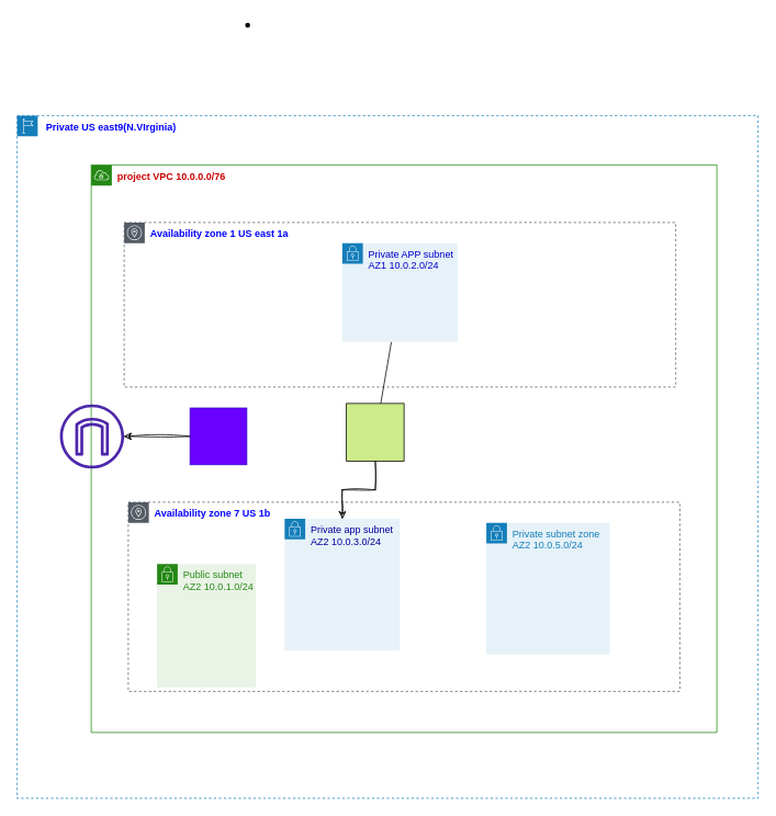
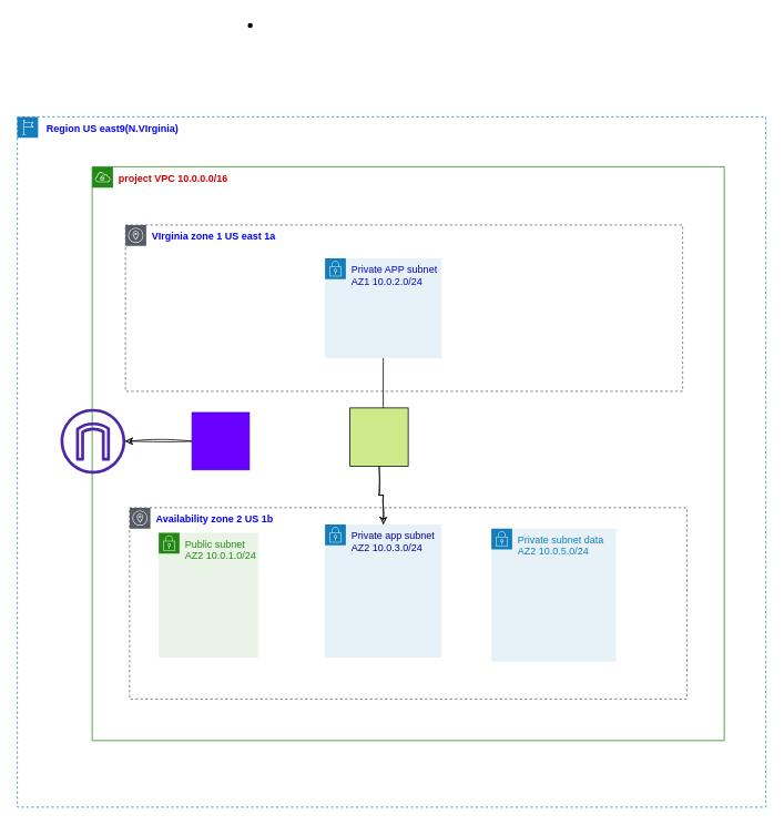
- <mxCell id="2" value="&lt;b style=&quot;&quot;&gt;&lt;font color=&quot;#0000ff&quot;&gt;&amp;nbsp;Private US east9(N.VIrginia)&lt;/font&gt;&lt;/b&gt;" style="points=[[0,0],[0.25,0],[0.5,0],[0.75,0],[1,0],[1,0.25],[1,0.5],[1,0.75],[1,1],[0.75,1],[0.5,1],[0.25,1],[0,1],[0,0.75],[0,0.5],[0,0.25]];outlineConnect=0;gradientColor=none;html=1;whiteSpace=wrap;fontSize=12;fontStyle=0;container=1;pointerEvents=0;collapsible=0;recursiveResize=0;shape=mxgraph.aws4.group;grIcon=mxgraph.aws4.group_region;strokeColor=#147EBA;fillColor=none;verticalAlign=top;align=left;spacingLeft=30;fontColor=#147EBA;dashed=1;movable=1;resizable=1;rotatable=1;deletable=1;editable=1;locked=0;connectable=1;" parent="1" vertex="1"><mxGeometry x="20" y="140" width="900" height="830" as="geometry" /></mxCell>
+ <mxCell id="2" value="&lt;b style=&quot;&quot;&gt;&lt;font color=&quot;#0000ff&quot;&gt;&amp;nbsp;Region US east9(N.VIrginia)&lt;/font&gt;&lt;/b&gt;" style="points=[[0,0],[0.25,0],[0.5,0],[0.75,0],[1,0],[1,0.25],[1,0.5],[1,0.75],[1,1],[0.75,1],[0.5,1],[0.25,1],[0,1],[0,0.75],[0,0.5],[0,0.25]];outlineConnect=0;gradientColor=none;html=1;whiteSpace=wrap;fontSize=12;fontStyle=0;container=1;pointerEvents=0;collapsible=0;recursiveResize=0;shape=mxgraph.aws4.group;grIcon=mxgraph.aws4.group_region;strokeColor=#147EBA;fillColor=none;verticalAlign=top;align=left;spacingLeft=30;fontColor=#147EBA;dashed=1;movable=1;resizable=1;rotatable=1;deletable=1;editable=1;locked=0;connectable=1;" parent="1" vertex="1"><mxGeometry x="20" y="140" width="900" height="830" as="geometry" /></mxCell>
- <mxCell id="3" value="&lt;b&gt;&lt;font color=&quot;#cc0000&quot;&gt;project VPC 10.0.0.0/76&lt;/font&gt;&lt;/b&gt;" style="points=[[0,0],[0.25,0],[0.5,0],[0.75,0],[1,0],[1,0.25],[1,0.5],[1,0.75],[1,1],[0.75,1],[0.5,1],[0.25,1],[0,1],[0,0.75],[0,0.5],[0,0.25]];outlineConnect=0;gradientColor=none;html=1;whiteSpace=wrap;fontSize=12;fontStyle=0;container=1;pointerEvents=0;collapsible=0;recursiveResize=0;shape=mxgraph.aws4.group;grIcon=mxgraph.aws4.group_vpc;strokeColor=#248814;fillColor=none;verticalAlign=top;align=left;spacingLeft=30;fontColor=#AAB7B8;" parent="2" vertex="1"><mxGeometry x="90" y="60" width="760" height="690" as="geometry" /></mxCell>
+ <mxCell id="3" value="&lt;b&gt;&lt;font color=&quot;#cc0000&quot;&gt;project VPC 10.0.0.0/16&lt;/font&gt;&lt;/b&gt;" style="points=[[0,0],[0.25,0],[0.5,0],[0.75,0],[1,0],[1,0.25],[1,0.5],[1,0.75],[1,1],[0.75,1],[0.5,1],[0.25,1],[0,1],[0,0.75],[0,0.5],[0,0.25]];outlineConnect=0;gradientColor=none;html=1;whiteSpace=wrap;fontSize=12;fontStyle=0;container=1;pointerEvents=0;collapsible=0;recursiveResize=0;shape=mxgraph.aws4.group;grIcon=mxgraph.aws4.group_vpc;strokeColor=#248814;fillColor=none;verticalAlign=top;align=left;spacingLeft=30;fontColor=#AAB7B8;" parent="2" vertex="1"><mxGeometry x="90" y="60" width="760" height="690" as="geometry" /></mxCell>
- <mxCell id="4" value="&lt;b&gt;&lt;font color=&quot;#0000ff&quot;&gt;Availability zone 1 US east 1a&lt;/font&gt;&lt;/b&gt;" style="sketch=0;outlineConnect=0;gradientColor=none;html=1;whiteSpace=wrap;fontSize=12;fontStyle=0;shape=mxgraph.aws4.group;grIcon=mxgraph.aws4.group_availability_zone;strokeColor=#545B64;fillColor=none;verticalAlign=top;align=left;spacingLeft=30;fontColor=#545B64;dashed=1;movable=0;resizable=0;rotatable=0;deletable=0;editable=0;locked=1;connectable=0;" parent="3" vertex="1"><mxGeometry x="40" y="70" width="670" height="200" as="geometry" /></mxCell>
+ <mxCell id="4" value="&lt;b&gt;&lt;font color=&quot;#0000ff&quot;&gt;VIrginia zone 1 US east 1a&lt;/font&gt;&lt;/b&gt;" style="sketch=0;outlineConnect=0;gradientColor=none;html=1;whiteSpace=wrap;fontSize=12;fontStyle=0;shape=mxgraph.aws4.group;grIcon=mxgraph.aws4.group_availability_zone;strokeColor=#545B64;fillColor=none;verticalAlign=top;align=left;spacingLeft=30;fontColor=#545B64;dashed=1;movable=0;resizable=0;rotatable=0;deletable=0;editable=0;locked=1;connectable=0;" parent="3" vertex="1"><mxGeometry x="40" y="70" width="670" height="200" as="geometry" /></mxCell>
- <mxCell id="8" value="&lt;font color=&quot;#0000cc&quot;&gt;Private APP subnet AZ1 10.0.2.0/24&lt;/font&gt;" style="points=[[0,0],[0.25,0],[0.5,0],[0.75,0],[1,0],[1,0.25],[1,0.5],[1,0.75],[1,1],[0.75,1],[0.5,1],[0.25,1],[0,1],[0,0.75],[0,0.5],[0,0.25]];outlineConnect=0;gradientColor=none;html=1;whiteSpace=wrap;fontSize=12;fontStyle=0;container=1;pointerEvents=0;collapsible=0;recursiveResize=0;shape=mxgraph.aws4.group;grIcon=mxgraph.aws4.group_security_group;grStroke=0;strokeColor=#147EBA;fillColor=#E6F2F8;verticalAlign=top;align=left;spacingLeft=30;fontColor=#147EBA;dashed=0;" parent="3" vertex="1"><mxGeometry x="305" y="95" width="140" height="120" as="geometry" /></mxCell>
+ <mxCell id="8" value="&lt;font color=&quot;#0000cc&quot;&gt;Private APP subnet AZ1 10.0.2.0/24&lt;/font&gt;" style="points=[[0,0],[0.25,0],[0.5,0],[0.75,0],[1,0],[1,0.25],[1,0.5],[1,0.75],[1,1],[0.75,1],[0.5,1],[0.25,1],[0,1],[0,0.75],[0,0.5],[0,0.25]];outlineConnect=0;gradientColor=none;html=1;whiteSpace=wrap;fontSize=12;fontStyle=0;container=1;pointerEvents=0;collapsible=0;recursiveResize=0;shape=mxgraph.aws4.group;grIcon=mxgraph.aws4.group_security_group;grStroke=0;strokeColor=#147EBA;fillColor=#E6F2F8;verticalAlign=top;align=left;spacingLeft=30;fontColor=#147EBA;dashed=0;" parent="3" vertex="1"><mxGeometry x="280" y="110" width="140" height="120" as="geometry" /></mxCell>
- <mxCell id="5" value="&lt;b&gt;&lt;font color=&quot;#0000ff&quot;&gt;Availability zone 7 US 1b&lt;/font&gt;&lt;/b&gt;" style="sketch=0;outlineConnect=0;gradientColor=none;html=1;whiteSpace=wrap;fontSize=12;fontStyle=0;shape=mxgraph.aws4.group;grIcon=mxgraph.aws4.group_availability_zone;strokeColor=#545B64;fillColor=none;verticalAlign=top;align=left;spacingLeft=30;fontColor=#545B64;dashed=1;" parent="3" vertex="1"><mxGeometry x="45" y="410" width="670" height="230" as="geometry" /></mxCell>
+ <mxCell id="5" value="&lt;b&gt;&lt;font color=&quot;#0000ff&quot;&gt;Availability zone 2 US 1b&lt;/font&gt;&lt;/b&gt;" style="sketch=0;outlineConnect=0;gradientColor=none;html=1;whiteSpace=wrap;fontSize=12;fontStyle=0;shape=mxgraph.aws4.group;grIcon=mxgraph.aws4.group_availability_zone;strokeColor=#545B64;fillColor=none;verticalAlign=top;align=left;spacingLeft=30;fontColor=#545B64;dashed=1;" parent="3" vertex="1"><mxGeometry x="45" y="410" width="670" height="230" as="geometry" /></mxCell>
- <mxCell id="10" value="Private subnet zone AZ2 10.0.5.0/24" style="points=[[0,0],[0.25,0],[0.5,0],[0.75,0],[1,0],[1,0.25],[1,0.5],[1,0.75],[1,1],[0.75,1],[0.5,1],[0.25,1],[0,1],[0,0.75],[0,0.5],[0,0.25]];outlineConnect=0;gradientColor=none;html=1;whiteSpace=wrap;fontSize=12;fontStyle=0;container=1;pointerEvents=0;collapsible=0;recursiveResize=0;shape=mxgraph.aws4.group;grIcon=mxgraph.aws4.group_security_group;grStroke=0;strokeColor=#147EBA;fillColor=#E6F2F8;verticalAlign=top;align=left;spacingLeft=30;fontColor=#147EBA;dashed=0;" parent="3" vertex="1"><mxGeometry x="480" y="435" width="150" height="160" as="geometry" /></mxCell>
+ <mxCell id="10" value="Private subnet data AZ2 10.0.5.0/24" style="points=[[0,0],[0.25,0],[0.5,0],[0.75,0],[1,0],[1,0.25],[1,0.5],[1,0.75],[1,1],[0.75,1],[0.5,1],[0.25,1],[0,1],[0,0.75],[0,0.5],[0,0.25]];outlineConnect=0;gradientColor=none;html=1;whiteSpace=wrap;fontSize=12;fontStyle=0;container=1;pointerEvents=0;collapsible=0;recursiveResize=0;shape=mxgraph.aws4.group;grIcon=mxgraph.aws4.group_security_group;grStroke=0;strokeColor=#147EBA;fillColor=#E6F2F8;verticalAlign=top;align=left;spacingLeft=30;fontColor=#147EBA;dashed=0;" parent="3" vertex="1"><mxGeometry x="480" y="435" width="150" height="160" as="geometry" /></mxCell>
- <mxCell id="9" value="&lt;font color=&quot;#000099&quot;&gt;Private app subnet AZ2 10.0.3.0/24&lt;/font&gt;" style="points=[[0,0],[0.25,0],[0.5,0],[0.75,0],[1,0],[1,0.25],[1,0.5],[1,0.75],[1,1],[0.75,1],[0.5,1],[0.25,1],[0,1],[0,0.75],[0,0.5],[0,0.25]];outlineConnect=0;gradientColor=none;html=1;whiteSpace=wrap;fontSize=12;fontStyle=0;container=1;pointerEvents=0;collapsible=0;recursiveResize=0;shape=mxgraph.aws4.group;grIcon=mxgraph.aws4.group_security_group;grStroke=0;strokeColor=#147EBA;fillColor=#E6F2F8;verticalAlign=top;align=left;spacingLeft=30;fontColor=#147EBA;dashed=0;" parent="3" vertex="1"><mxGeometry x="235" y="430" width="140" height="160" as="geometry" /></mxCell>
+ <mxCell id="9" value="&lt;font color=&quot;#000099&quot;&gt;Private app subnet AZ2 10.0.3.0/24&lt;/font&gt;" style="points=[[0,0],[0.25,0],[0.5,0],[0.75,0],[1,0],[1,0.25],[1,0.5],[1,0.75],[1,1],[0.75,1],[0.5,1],[0.25,1],[0,1],[0,0.75],[0,0.5],[0,0.25]];outlineConnect=0;gradientColor=none;html=1;whiteSpace=wrap;fontSize=12;fontStyle=0;container=1;pointerEvents=0;collapsible=0;recursiveResize=0;shape=mxgraph.aws4.group;grIcon=mxgraph.aws4.group_security_group;grStroke=0;strokeColor=#147EBA;fillColor=#E6F2F8;verticalAlign=top;align=left;spacingLeft=30;fontColor=#147EBA;dashed=0;" parent="3" vertex="1"><mxGeometry x="280" y="430" width="140" height="160" as="geometry" /></mxCell>
- <mxCell id="6" value="Public subnet AZ2 10.0.1.0/24" style="points=[[0,0],[0.25,0],[0.5,0],[0.75,0],[1,0],[1,0.25],[1,0.5],[1,0.75],[1,1],[0.75,1],[0.5,1],[0.25,1],[0,1],[0,0.75],[0,0.5],[0,0.25]];outlineConnect=0;gradientColor=none;html=1;whiteSpace=wrap;fontSize=12;fontStyle=0;container=1;pointerEvents=0;collapsible=0;recursiveResize=0;shape=mxgraph.aws4.group;grIcon=mxgraph.aws4.group_security_group;grStroke=0;strokeColor=#248814;fillColor=#E9F3E6;verticalAlign=top;align=left;spacingLeft=30;fontColor=#248814;dashed=0;" parent="3" vertex="1"><mxGeometry x="80" y="485" width="120" height="150" as="geometry" /></mxCell>
+ <mxCell id="6" value="Public subnet AZ2 10.0.1.0/24" style="points=[[0,0],[0.25,0],[0.5,0],[0.75,0],[1,0],[1,0.25],[1,0.5],[1,0.75],[1,1],[0.75,1],[0.5,1],[0.25,1],[0,1],[0,0.75],[0,0.5],[0,0.25]];outlineConnect=0;gradientColor=none;html=1;whiteSpace=wrap;fontSize=12;fontStyle=0;container=1;pointerEvents=0;collapsible=0;recursiveResize=0;shape=mxgraph.aws4.group;grIcon=mxgraph.aws4.group_security_group;grStroke=0;strokeColor=#248814;fillColor=#E9F3E6;verticalAlign=top;align=left;spacingLeft=30;fontColor=#248814;dashed=0;" parent="3" vertex="1"><mxGeometry x="80" y="440" width="120" height="150" as="geometry" /></mxCell>
